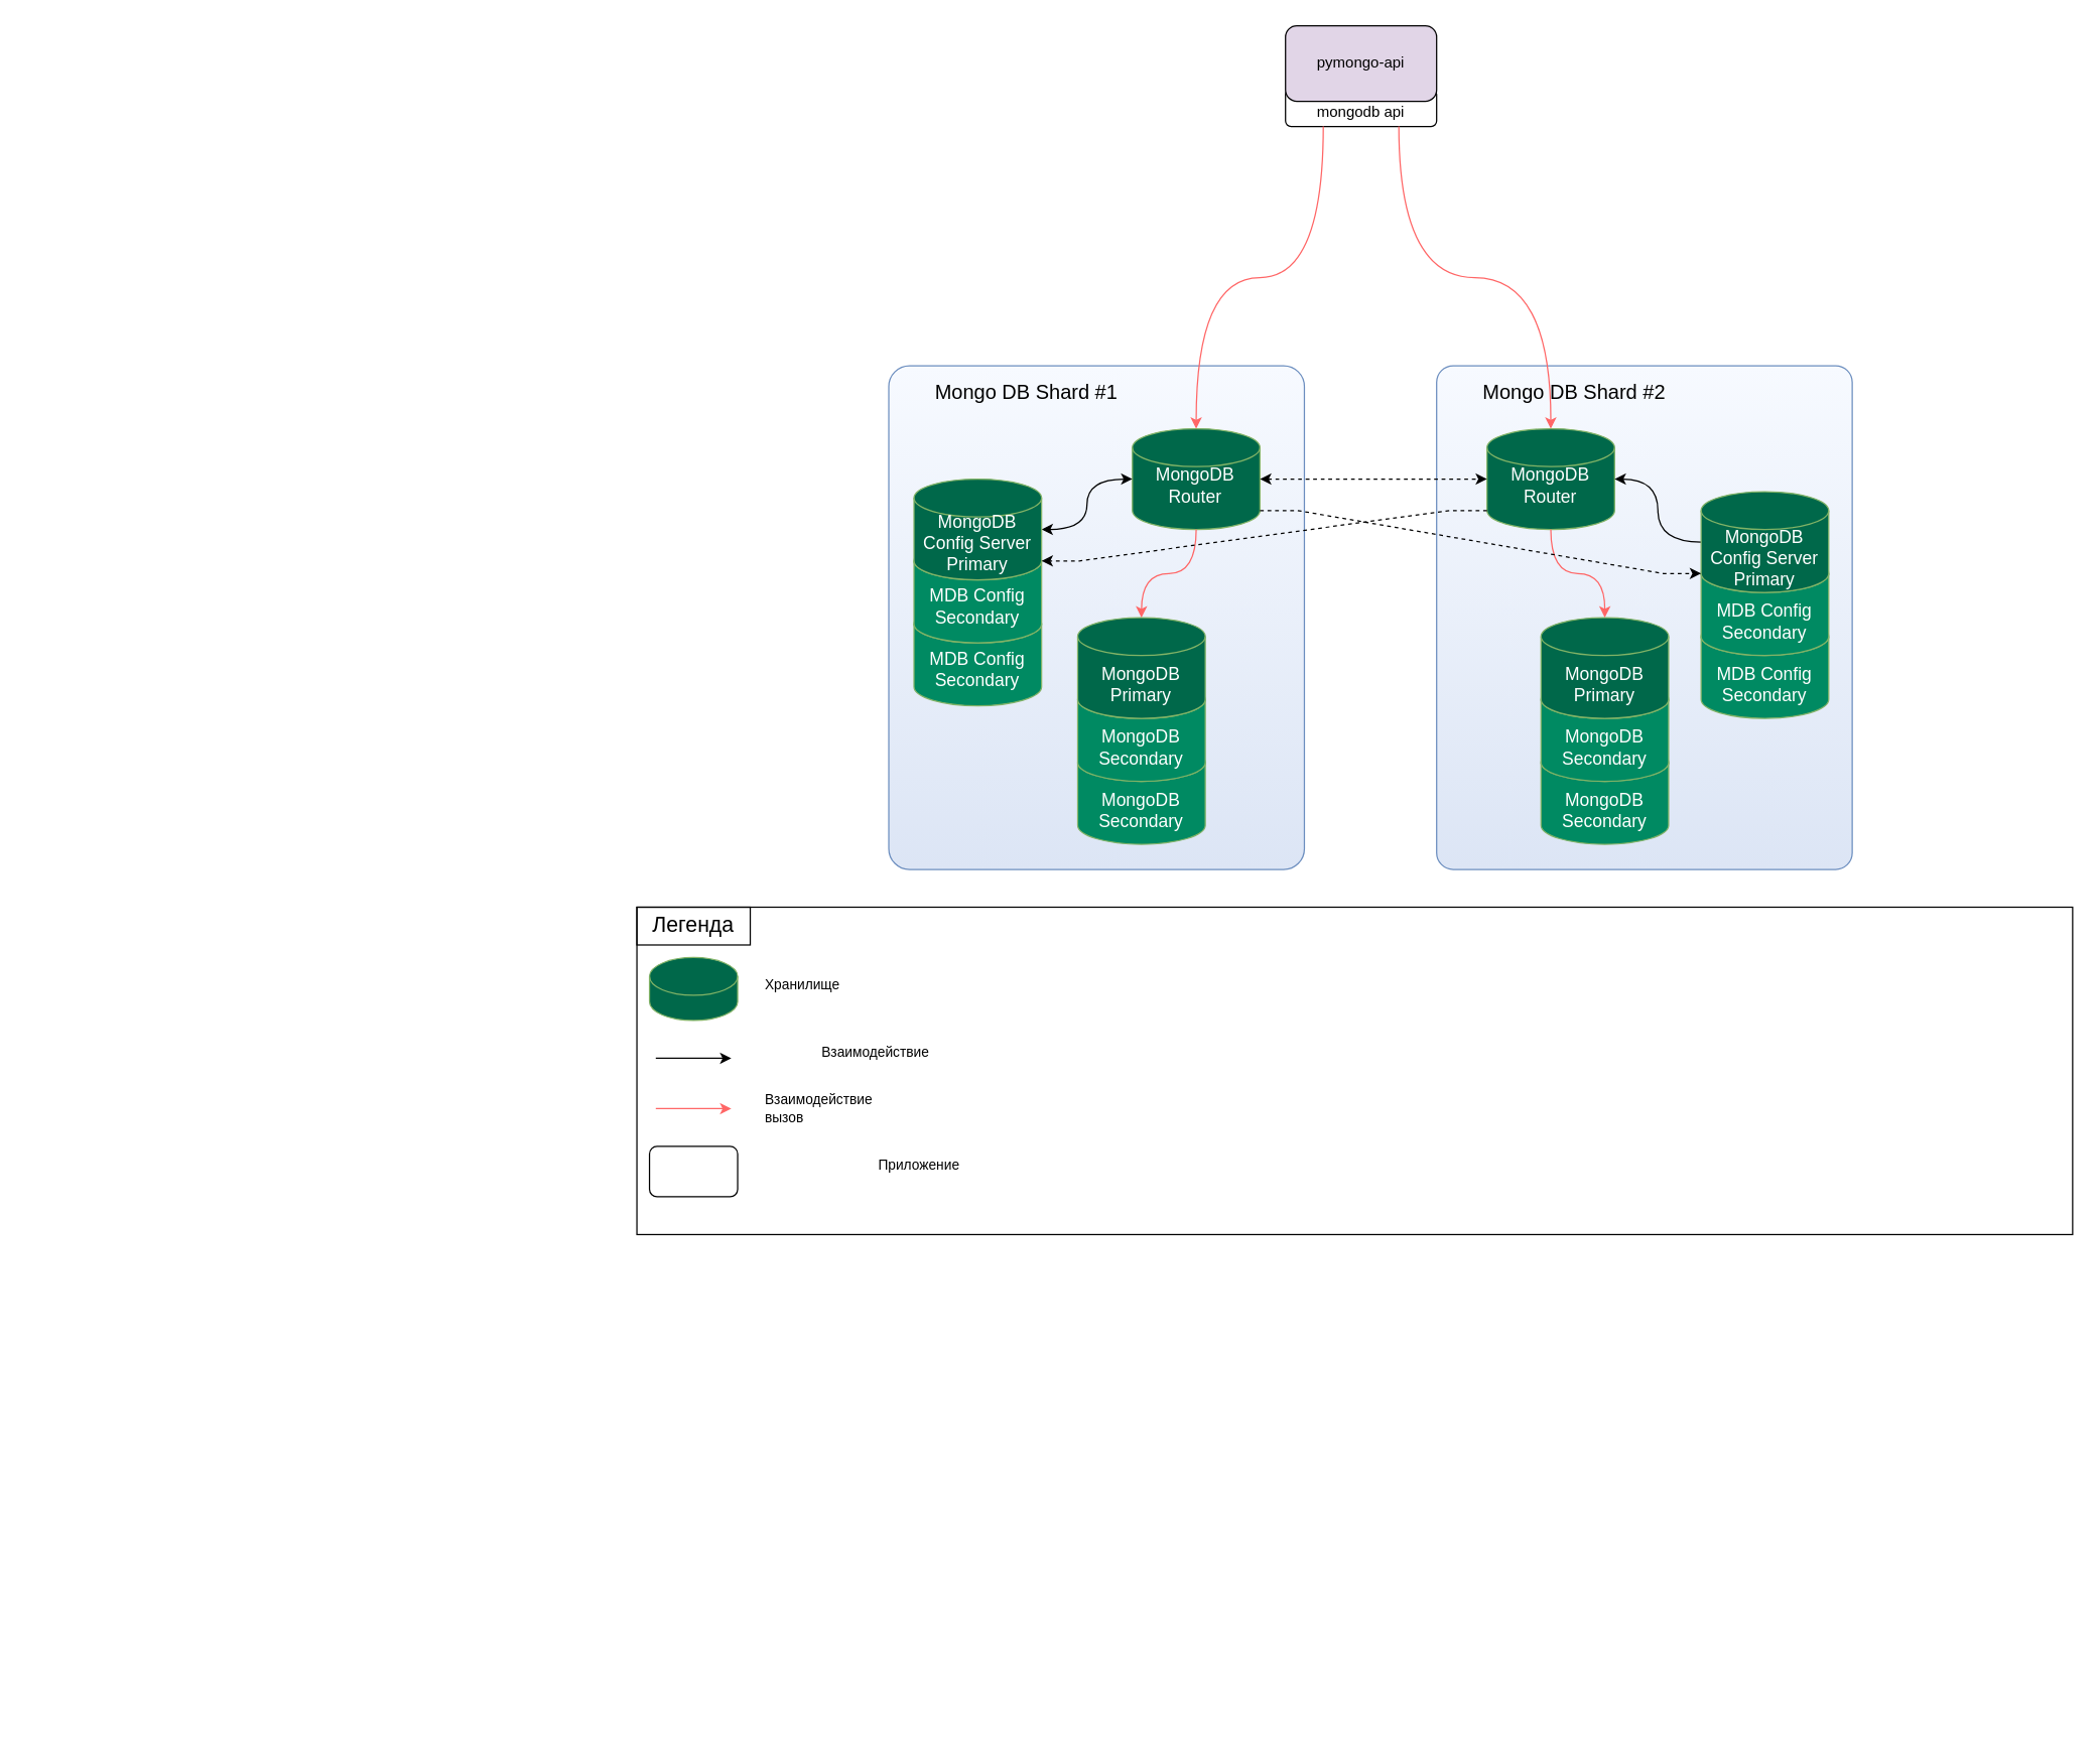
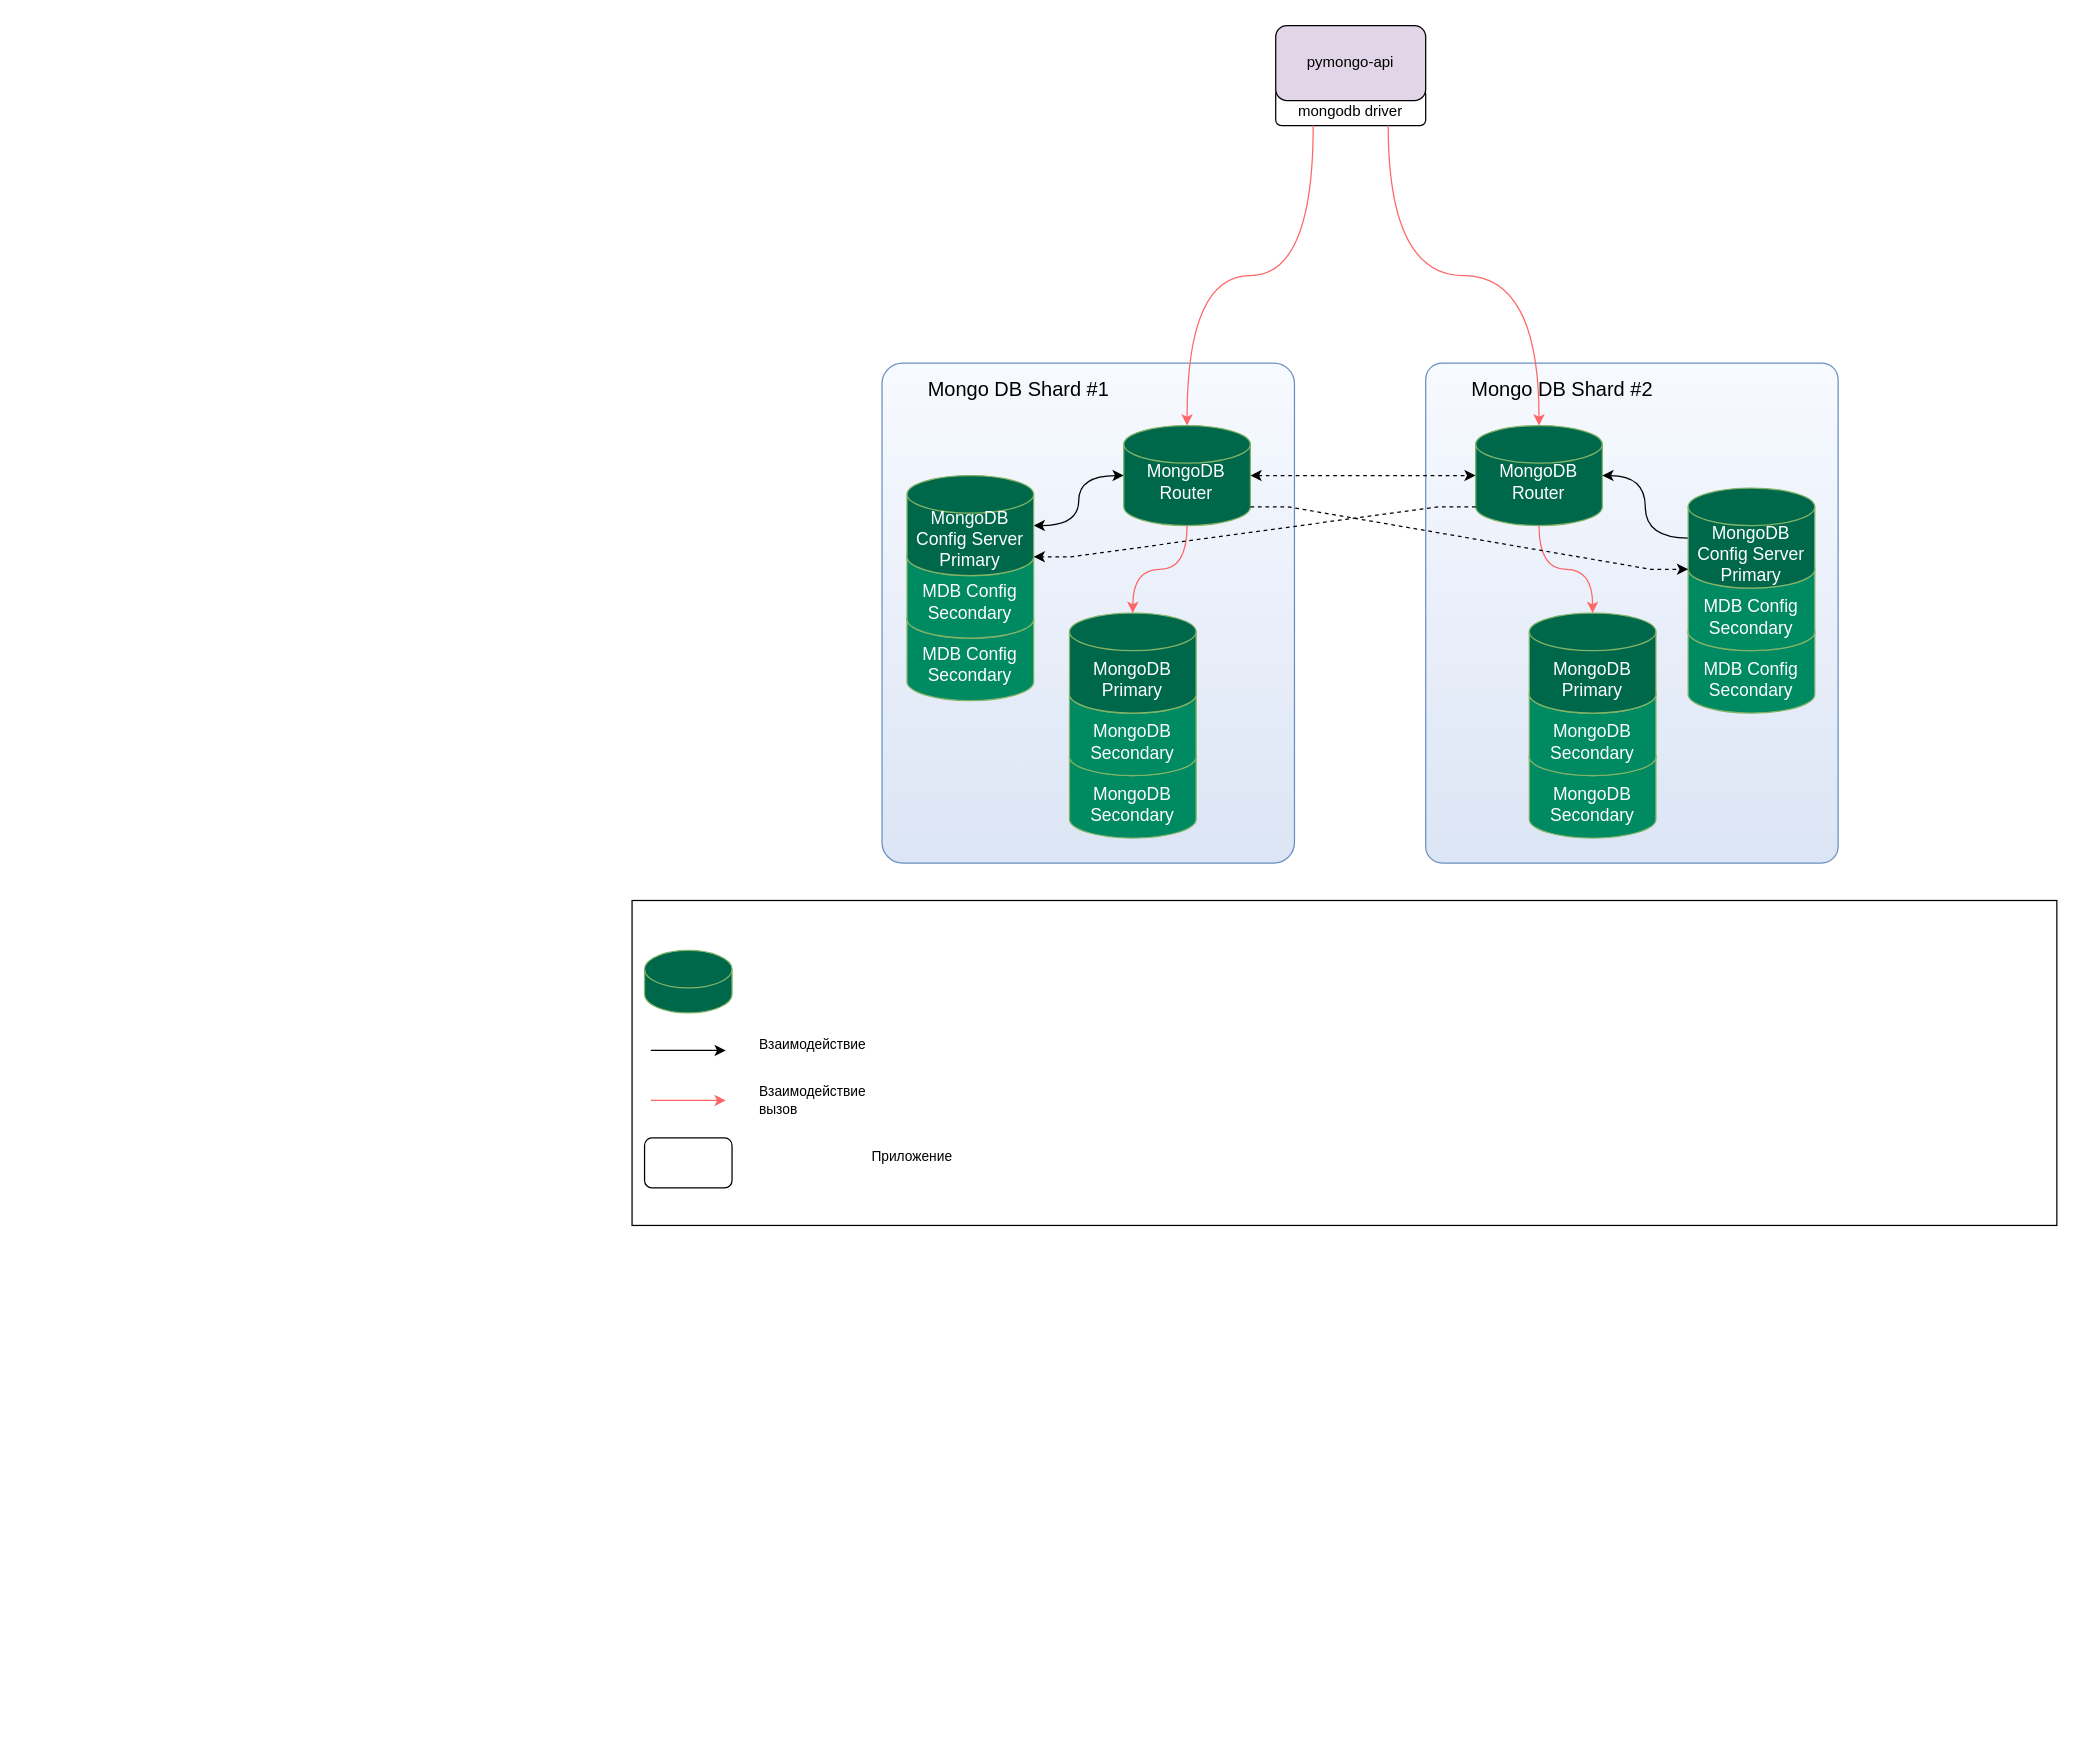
- <mxCell id="27" value="mongodb api" style="rounded=1;whiteSpace=wrap;html=1;spacingTop=8;" vertex="1" parent="26"><mxGeometry y="50" width="120" height="30" as="geometry" /></mxCell>
+ <mxCell id="27" value="mongodb driver" style="rounded=1;whiteSpace=wrap;html=1;spacingTop=8;" vertex="1" parent="26"><mxGeometry y="50" width="120" height="30" as="geometry" /></mxCell>
- <mxCell id="35" value="&lt;font style=&quot;font-size: 17px;&quot;&gt;Легенда&lt;/font&gt;" style="text;html=1;align=center;verticalAlign=middle;whiteSpace=wrap;rounded=0;fontFamily=Helvetica;fontSize=11;fontColor=default;labelBackgroundColor=default;strokeColor=default;" vertex="1" parent="33"><mxGeometry x="485" width="90" height="30" as="geometry" /></mxCell>
- <mxCell id="37" value="Хранилище" style="text;html=1;align=left;verticalAlign=middle;whiteSpace=wrap;rounded=0;fontFamily=Helvetica;fontSize=11;fontColor=default;labelBackgroundColor=default;" vertex="1" parent="33"><mxGeometry x="585" y="47" width="100" height="30" as="geometry" /></mxCell>
- <mxCell id="39" value="Взаимодействие" style="text;html=1;align=left;verticalAlign=middle;whiteSpace=wrap;rounded=0;fontFamily=Helvetica;fontSize=11;fontColor=default;labelBackgroundColor=default;" vertex="1" parent="33"><mxGeometry x="630" y="100" width="100" height="30" as="geometry" /></mxCell>
+ <mxCell id="39" value="Взаимодействие" style="text;html=1;align=left;verticalAlign=middle;whiteSpace=wrap;rounded=0;fontFamily=Helvetica;fontSize=11;fontColor=default;labelBackgroundColor=default;" vertex="1" parent="33"><mxGeometry x="585" y="100" width="100" height="30" as="geometry" /></mxCell>
